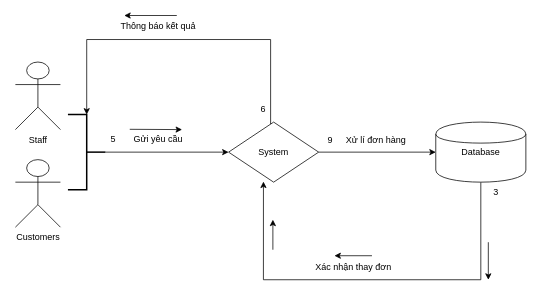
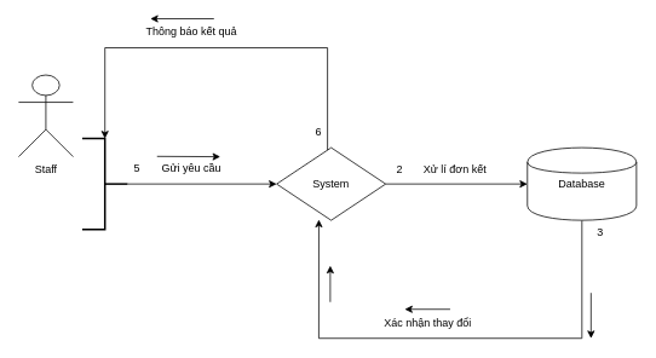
- <mxCell id="13" value="9" style="text;html=1;align=center;verticalAlign=middle;resizable=0;points=[];autosize=1;strokeColor=none;fillColor=none;" vertex="1" parent="1"><mxGeometry x="424" y="172" width="30" height="30" as="geometry" /></mxCell>
+ <mxCell id="13" value="2" style="text;html=1;align=center;verticalAlign=middle;resizable=0;points=[];autosize=1;strokeColor=none;fillColor=none;" vertex="1" parent="1"><mxGeometry x="424" y="172" width="30" height="30" as="geometry" /></mxCell>
- <mxCell id="14" value="Xử lí đơn hàng" style="text;html=1;align=center;verticalAlign=middle;resizable=0;points=[];autosize=1;strokeColor=none;fillColor=none;" vertex="1" parent="1"><mxGeometry x="450" y="172" width="100" height="30" as="geometry" /></mxCell>
+ <mxCell id="14" value="Xử lí đơn kết" style="text;html=1;align=center;verticalAlign=middle;resizable=0;points=[];autosize=1;strokeColor=none;fillColor=none;" vertex="1" parent="1"><mxGeometry x="450" y="172" width="100" height="30" as="geometry" /></mxCell>
- <mxCell id="3" value="Customers" style="shape=umlActor;verticalLabelPosition=bottom;verticalAlign=top;html=1;outlineConnect=0;" vertex="1" parent="1"><mxGeometry x="20" y="212" width="60" height="90" as="geometry" /></mxCell>
- <mxCell id="16" value="Xác nhận thay đơn" style="text;html=1;align=center;verticalAlign=middle;resizable=0;points=[];autosize=1;strokeColor=none;fillColor=none;" vertex="1" parent="1"><mxGeometry x="410" y="340" width="120" height="30" as="geometry" /></mxCell>
+ <mxCell id="16" value="Xác nhận thay đổi" style="text;html=1;align=center;verticalAlign=middle;resizable=0;points=[];autosize=1;strokeColor=none;fillColor=none;" vertex="1" parent="1"><mxGeometry x="410" y="340" width="120" height="30" as="geometry" /></mxCell>
